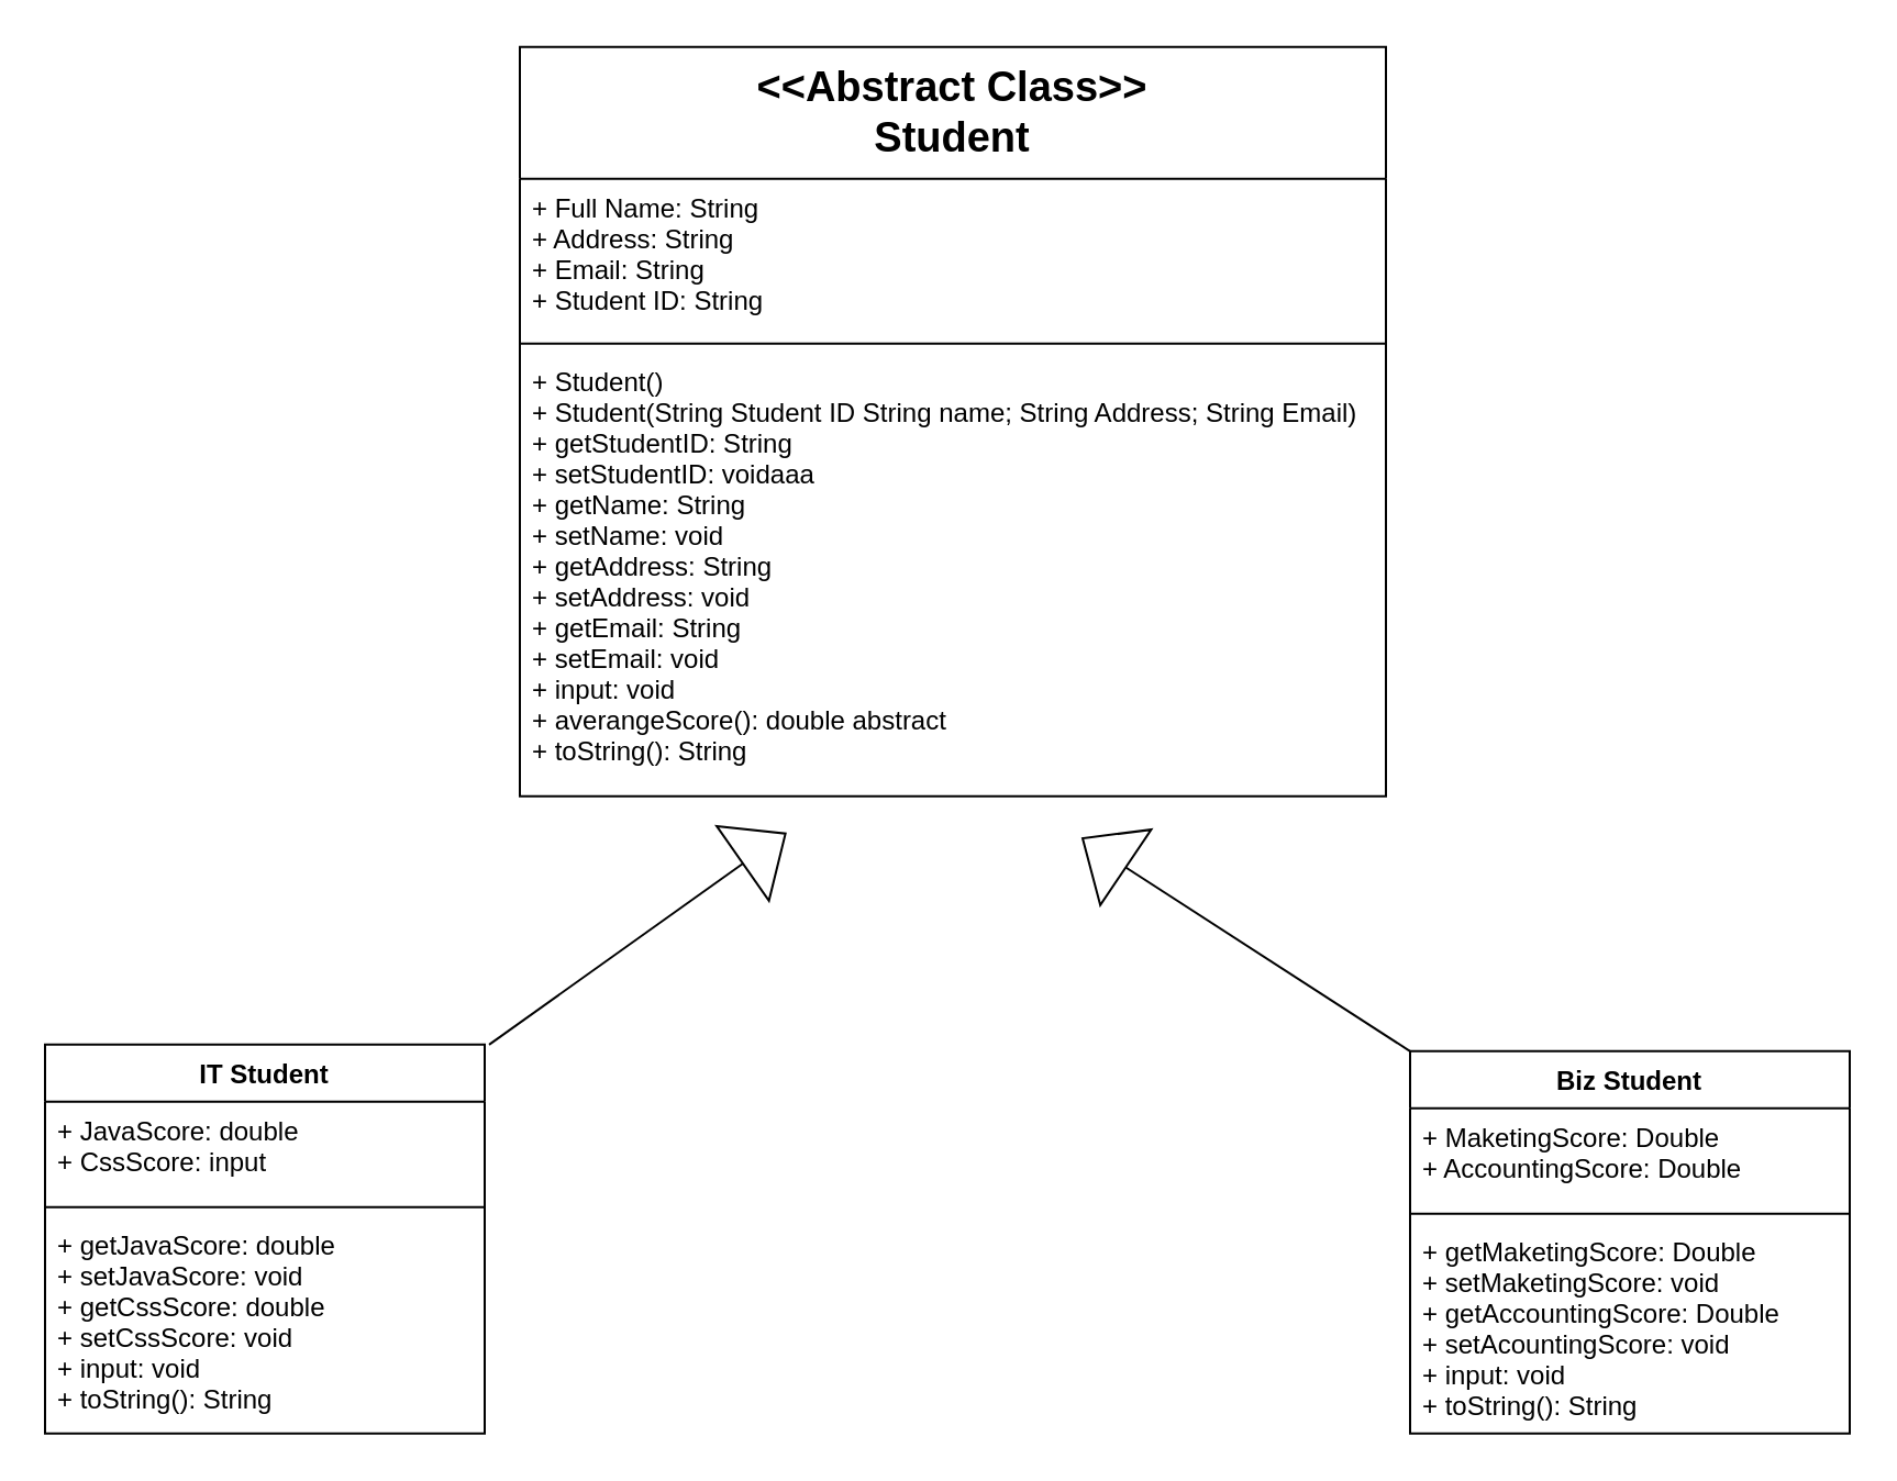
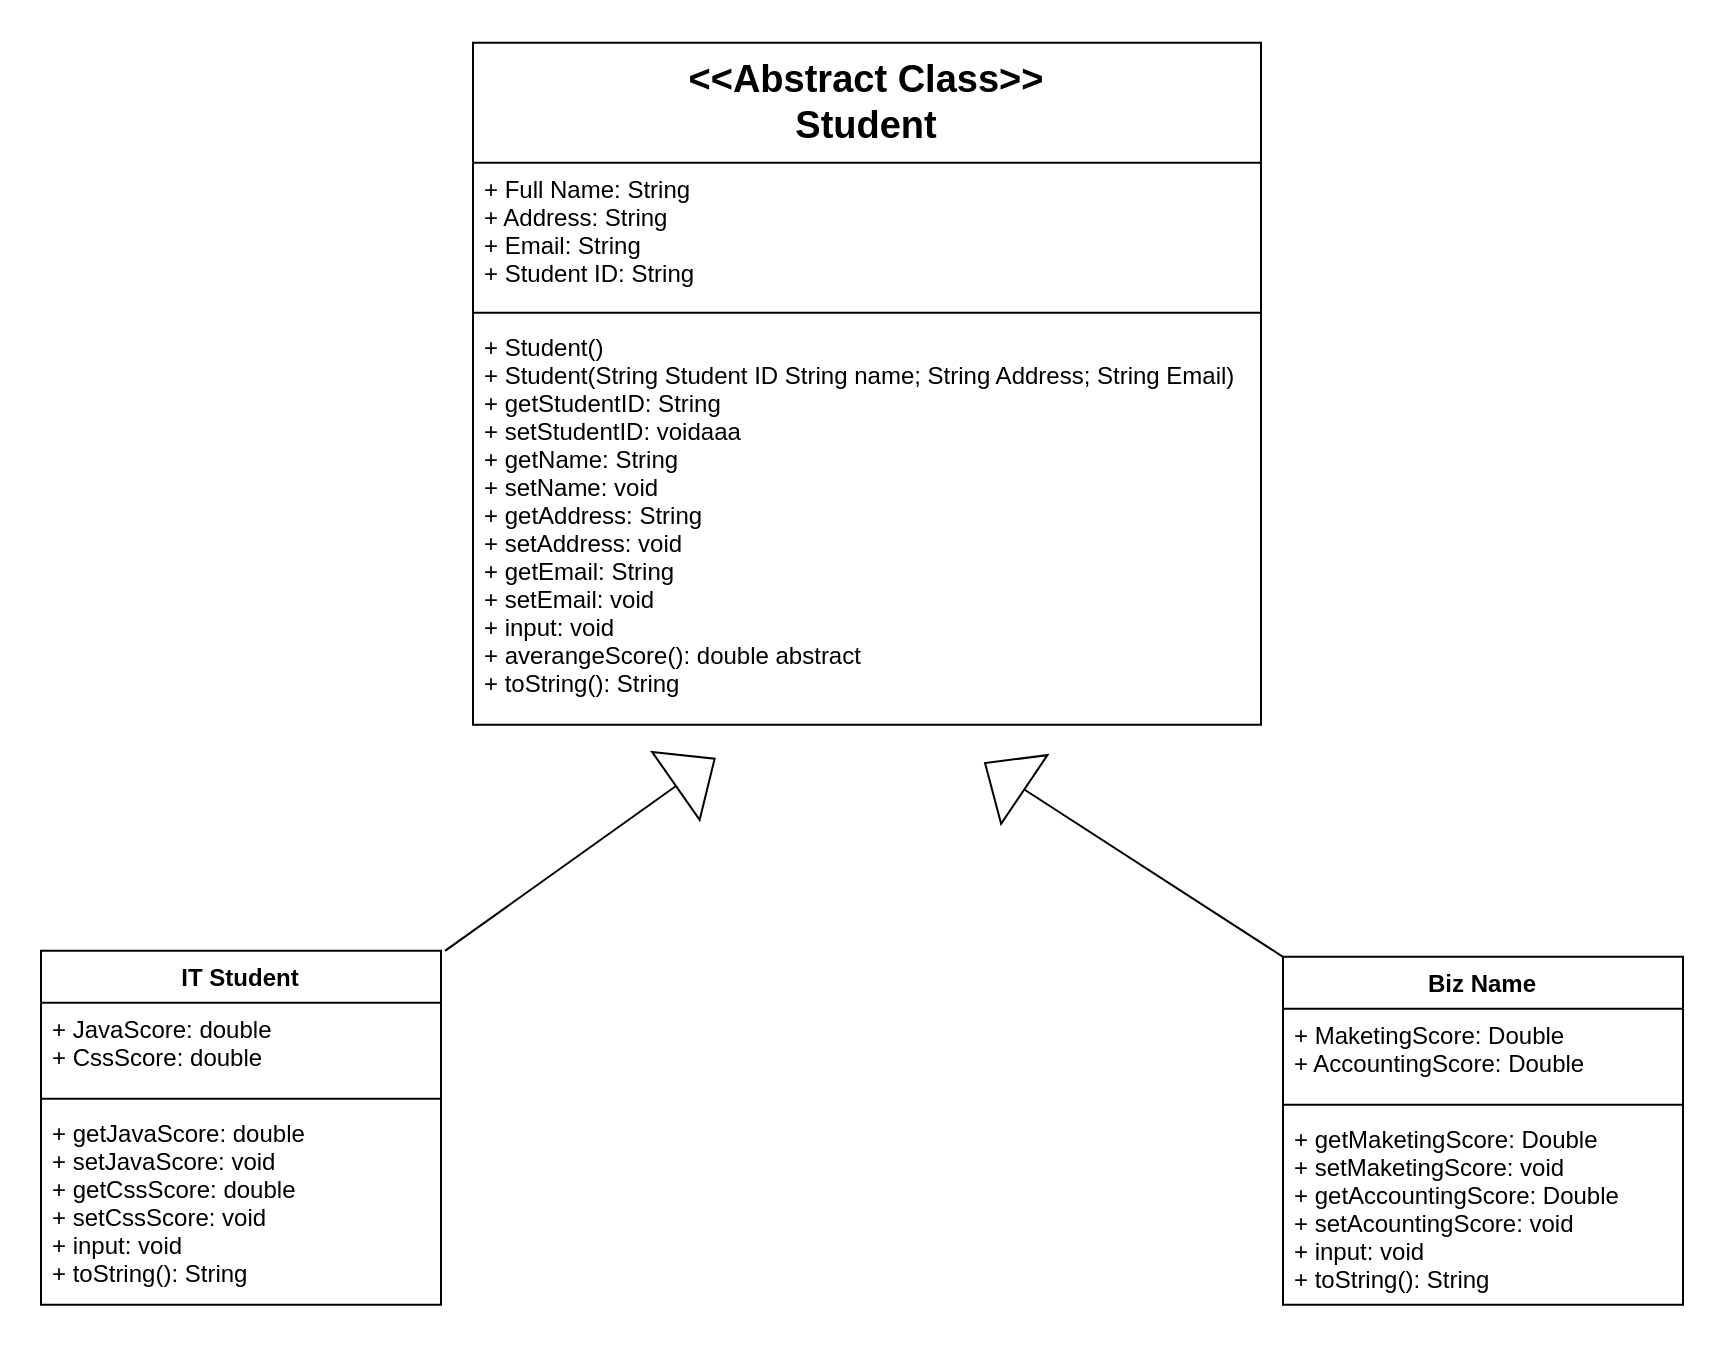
- <mxCell id="10" value="Biz Student" style="swimlane;fontStyle=1;align=center;verticalAlign=top;childLayout=stackLayout;horizontal=1;startSize=26;horizontalStack=0;resizeParent=1;resizeParentMax=0;resizeLast=0;collapsible=1;marginBottom=0;" parent="1" vertex="1"><mxGeometry x="641" y="477.92" width="200" height="174" as="geometry" /></mxCell>
+ <mxCell id="10" value="Biz Name" style="swimlane;fontStyle=1;align=center;verticalAlign=top;childLayout=stackLayout;horizontal=1;startSize=26;horizontalStack=0;resizeParent=1;resizeParentMax=0;resizeLast=0;collapsible=1;marginBottom=0;" parent="1" vertex="1"><mxGeometry x="641" y="477.92" width="200" height="174" as="geometry" /></mxCell>
- <mxCell id="7" value="+ JavaScore: double&#10;+ CssScore: input" style="text;strokeColor=none;fillColor=none;align=left;verticalAlign=top;spacingLeft=4;spacingRight=4;overflow=hidden;rotatable=0;points=[[0,0.5],[1,0.5]];portConstraint=eastwest;" parent="6" vertex="1"><mxGeometry y="26" width="200" height="44" as="geometry" /></mxCell>
+ <mxCell id="7" value="+ JavaScore: double&#10;+ CssScore: double" style="text;strokeColor=none;fillColor=none;align=left;verticalAlign=top;spacingLeft=4;spacingRight=4;overflow=hidden;rotatable=0;points=[[0,0.5],[1,0.5]];portConstraint=eastwest;" parent="6" vertex="1"><mxGeometry y="26" width="200" height="44" as="geometry" /></mxCell>
